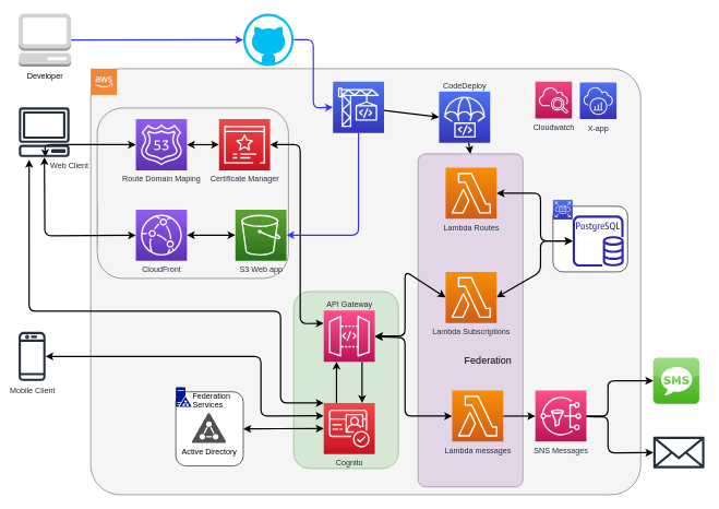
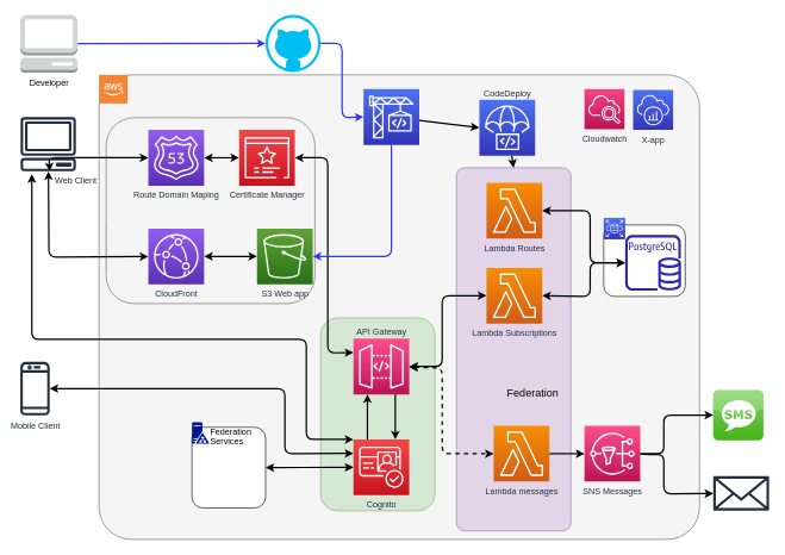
- <mxCell id="30" value="Lambda Subscriptions" style="sketch=0;points=[[0,0,0],[0.25,0,0],[0.5,0,0],[0.75,0,0],[1,0,0],[0,1,0],[0.25,1,0],[0.5,1,0],[0.75,1,0],[1,1,0],[0,0.25,0],[0,0.5,0],[0,0.75,0],[1,0.25,0],[1,0.5,0],[1,0.75,0]];outlineConnect=0;fontColor=#232F3E;gradientColor=#F78E04;gradientDirection=north;fillColor=#D05C17;strokeColor=#ffffff;dashed=0;verticalLabelPosition=bottom;verticalAlign=top;align=center;html=1;fontSize=12;fontStyle=0;aspect=fixed;shape=mxgraph.aws4.resourceIcon;resIcon=mxgraph.aws4.lambda;labelBackgroundColor=none;" vertex="1" parent="1"><mxGeometry x="672" y="414" width="78" height="78" as="geometry" /></mxCell>
+ <mxCell id="30" value="Lambda Subscriptions" style="sketch=0;points=[[0,0,0],[0.25,0,0],[0.5,0,0],[0.75,0,0],[1,0,0],[0,1,0],[0.25,1,0],[0.5,1,0],[0.75,1,0],[1,1,0],[0,0.25,0],[0,0.5,0],[0,0.75,0],[1,0.25,0],[1,0.5,0],[1,0.75,0]];outlineConnect=0;fontColor=#232F3E;gradientColor=#F78E04;gradientDirection=north;fillColor=#D05C17;strokeColor=#ffffff;dashed=0;verticalLabelPosition=bottom;verticalAlign=top;align=center;html=1;fontSize=12;fontStyle=0;aspect=fixed;shape=mxgraph.aws4.resourceIcon;resIcon=mxgraph.aws4.lambda;labelBackgroundColor=none;" vertex="1" parent="1"><mxGeometry x="672" y="374" width="78" height="78" as="geometry" /></mxCell>
- <mxCell id="32" style="edgeStyle=none;html=1;entryX=0;entryY=0.5;entryDx=0;entryDy=0;entryPerimeter=0;strokeWidth=2;startArrow=classic;startFill=1;" edge="1" parent="1" source="6" target="53"><mxGeometry relative="1" as="geometry"><Array as="points"><mxPoint x="610" y="514" /><mxPoint x="610" y="634" /></Array></mxGeometry></mxCell>
+ <mxCell id="32" style="edgeStyle=none;html=1;entryX=0;entryY=0.5;entryDx=0;entryDy=0;entryPerimeter=0;strokeWidth=2;startArrow=classic;startFill=1;dashed=1;" edge="1" parent="1" source="6" target="53"><mxGeometry relative="1" as="geometry"><Array as="points"><mxPoint x="610" y="514" /><mxPoint x="610" y="634" /></Array></mxGeometry></mxCell>
- <mxCell id="24" value="Active Directory" style="sketch=0;pointerEvents=1;shadow=0;dashed=0;html=1;strokeColor=none;fillColor=#505050;labelPosition=center;verticalLabelPosition=bottom;verticalAlign=top;outlineConnect=0;align=center;shape=mxgraph.office.security.active_directory;labelBackgroundColor=none;" vertex="1" parent="21"><mxGeometry x="24" y="39" width="53" height="46" as="geometry" /></mxCell>
